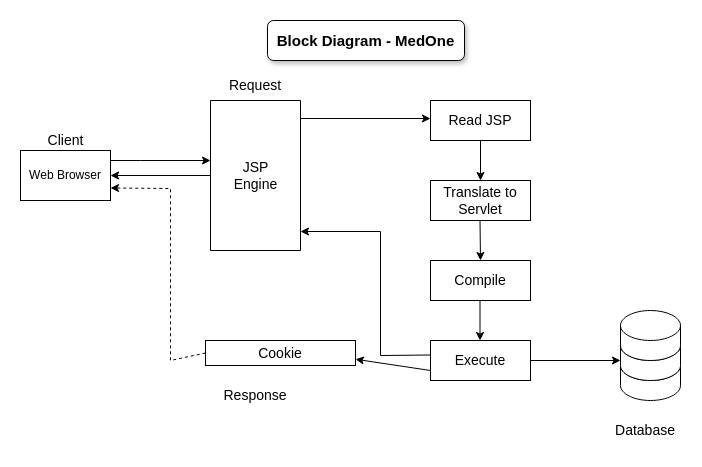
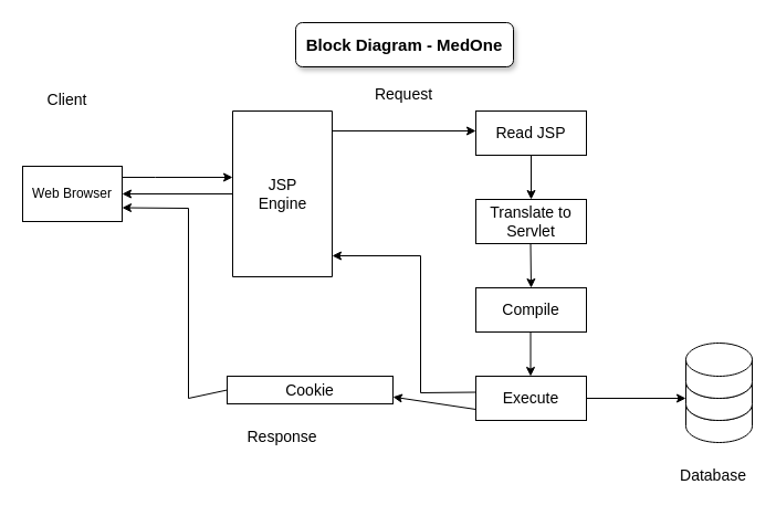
- <mxCell id="16" value="Request" style="text;html=1;strokeColor=none;fillColor=none;align=center;verticalAlign=middle;whiteSpace=wrap;rounded=0;fontSize=14;" vertex="1" parent="1"><mxGeometry x="225" y="70" width="60" height="30" as="geometry" /></mxCell>
+ <mxCell id="16" value="Request" style="text;html=1;strokeColor=none;fillColor=none;align=center;verticalAlign=middle;whiteSpace=wrap;rounded=0;fontSize=14;" vertex="1" parent="1"><mxGeometry x="335" y="70" width="60" height="30" as="geometry" /></mxCell>
- <mxCell id="3" value="&lt;span style=&quot;font-weight: normal;&quot;&gt;Client&lt;/span&gt;" style="text;strokeColor=none;fillColor=none;html=1;fontSize=14;fontStyle=1;verticalAlign=middle;align=center;" vertex="1" parent="1"><mxGeometry x="35" y="130" width="60" height="20" as="geometry" /></mxCell>
+ <mxCell id="3" value="&lt;span style=&quot;font-weight: normal;&quot;&gt;Client&lt;/span&gt;" style="text;strokeColor=none;fillColor=none;html=1;fontSize=14;fontStyle=1;verticalAlign=middle;align=center;" vertex="1" parent="1"><mxGeometry x="30" y="80" width="60" height="20" as="geometry" /></mxCell>
- <mxCell id="26" value="" style="endArrow=classic;html=1;rounded=0;fontSize=15;entryX=1;entryY=0.75;entryDx=0;entryDy=0;exitX=0;exitY=0.5;exitDx=0;exitDy=0;dashed=1;" edge="1" parent="1" source="14" target="2"><mxGeometry width="50" height="50" relative="1" as="geometry"><mxPoint x="155" y="400" as="sourcePoint" /><mxPoint x="205" y="350" as="targetPoint" /><Array as="points"><mxPoint x="170" y="360" /><mxPoint x="170" y="188" /></Array></mxGeometry></mxCell>
+ <mxCell id="26" value="" style="endArrow=classic;html=1;rounded=0;fontSize=15;entryX=1;entryY=0.75;entryDx=0;entryDy=0;exitX=0;exitY=0.5;exitDx=0;exitDy=0;" edge="1" parent="1" source="14" target="2"><mxGeometry width="50" height="50" relative="1" as="geometry"><mxPoint x="155" y="400" as="sourcePoint" /><mxPoint x="205" y="350" as="targetPoint" /><Array as="points"><mxPoint x="170" y="360" /><mxPoint x="170" y="188" /></Array></mxGeometry></mxCell>
